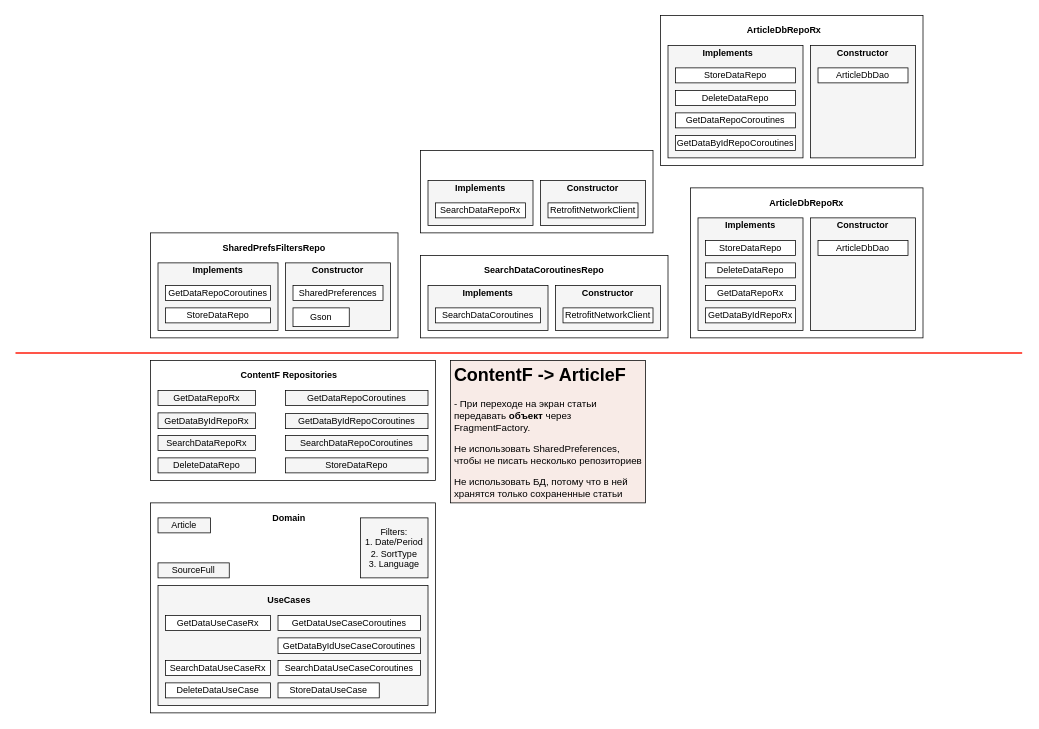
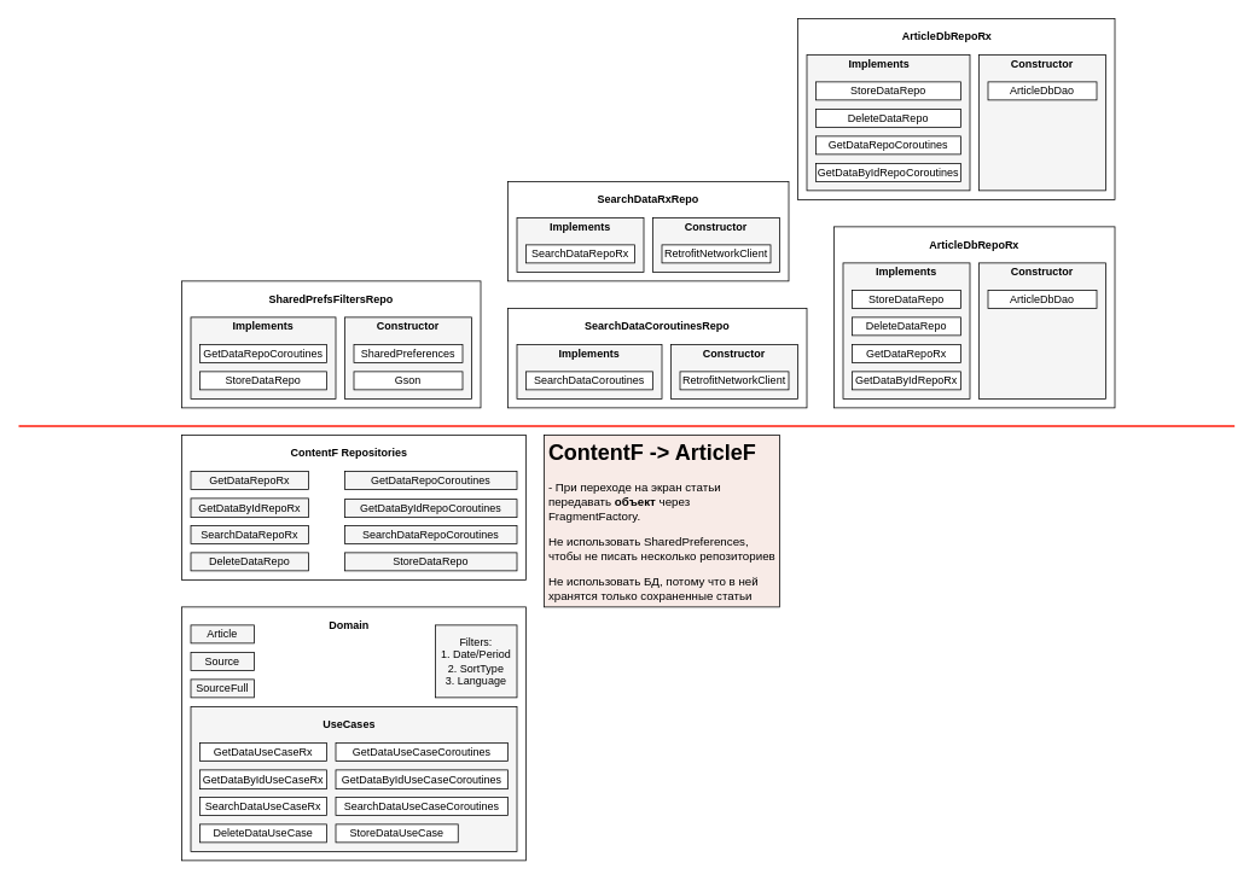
+ <mxCell id="48" value="&lt;b&gt;SearchDataRxRepo&lt;/b&gt;" style="text;html=1;strokeColor=none;fillColor=none;align=center;verticalAlign=middle;whiteSpace=wrap;rounded=0;" vertex="1" parent="1"><mxGeometry x="635" y="210" width="160" height="20" as="geometry" /></mxCell>
- <mxCell id="37" value="Gson" style="text;html=1;align=center;verticalAlign=middle;whiteSpace=wrap;rounded=0;fillColor=default;strokeColor=default;" vertex="1" parent="1"><mxGeometry x="390" y="410" width="75" height="25" as="geometry" /></mxCell>
+ <mxCell id="37" value="Gson" style="text;html=1;align=center;verticalAlign=middle;whiteSpace=wrap;rounded=0;fillColor=default;strokeColor=default;" vertex="1" parent="1"><mxGeometry x="390" y="410" width="120" height="20" as="geometry" /></mxCell>
+ <mxCell id="5" value="Source" style="text;html=1;align=center;verticalAlign=middle;whiteSpace=wrap;rounded=0;strokeColor=#000000;fillColor=#f5f5f5;fontColor=#000000;" vertex="1" parent="1"><mxGeometry x="210" y="720" width="70" height="20" as="geometry" /></mxCell>
- <mxCell id="6" value="SourceFull" style="text;html=1;align=center;verticalAlign=middle;whiteSpace=wrap;rounded=0;strokeColor=#000000;fillColor=#f5f5f5;fontColor=#000000;" vertex="1" parent="1"><mxGeometry x="210" y="750" width="95" height="20" as="geometry" /></mxCell>
+ <mxCell id="6" value="SourceFull" style="text;html=1;align=center;verticalAlign=middle;whiteSpace=wrap;rounded=0;strokeColor=#000000;fillColor=#f5f5f5;fontColor=#000000;" vertex="1" parent="1"><mxGeometry x="210" y="750" width="70" height="20" as="geometry" /></mxCell>
+ <mxCell id="15" value="GetDataByIdUseCaseRx" style="text;html=1;align=center;verticalAlign=middle;whiteSpace=wrap;rounded=0;fillColor=default;strokeColor=default;fontColor=#000000;" vertex="1" parent="1"><mxGeometry x="220" y="850" width="140" height="21" as="geometry" /></mxCell>
